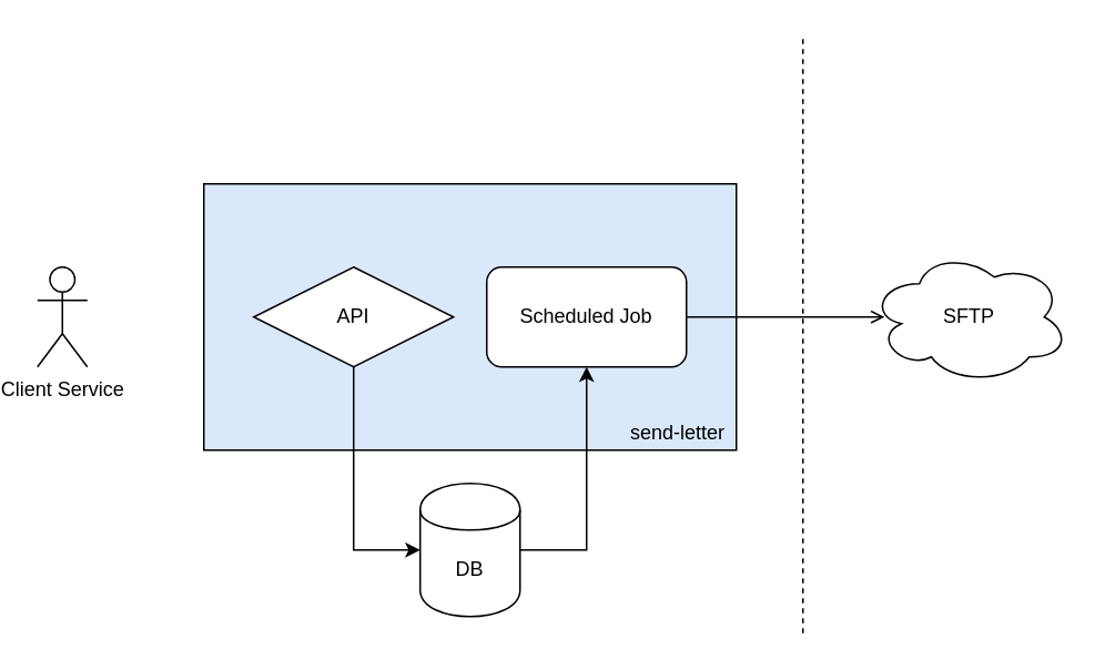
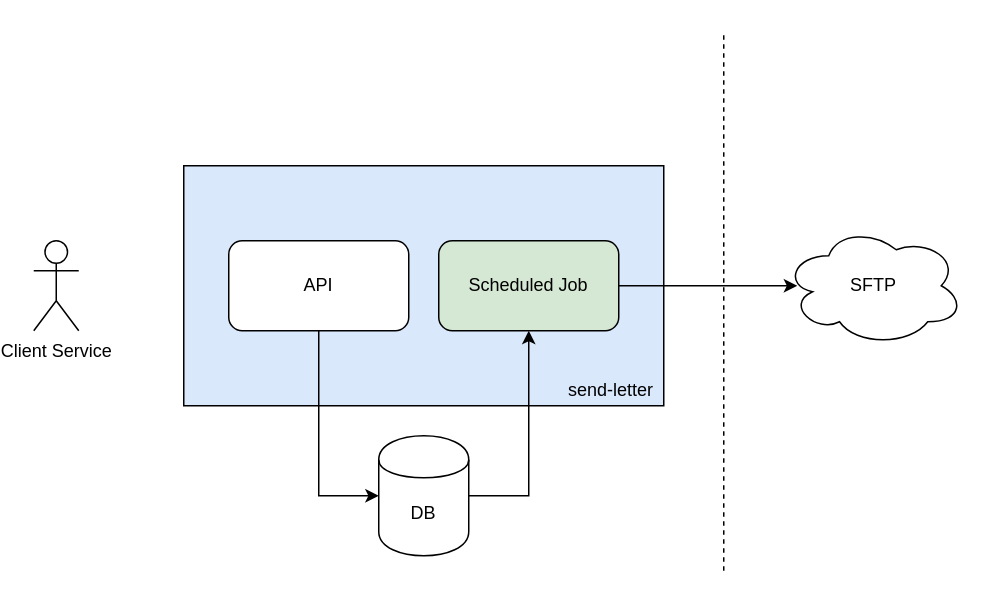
- <mxCell id="5" value="API" style="rhombus;whiteSpace=wrap;html=1;" vertex="1" parent="1"><mxGeometry x="150" y="160" width="120" height="60" as="geometry" /></mxCell>
+ <mxCell id="5" value="API" style="rounded=1;whiteSpace=wrap;html=1;" vertex="1" parent="1"><mxGeometry x="150" y="160" width="120" height="60" as="geometry" /></mxCell>
- <mxCell id="9" value="Scheduled Job" style="rounded=1;whiteSpace=wrap;html=1;" vertex="1" parent="1"><mxGeometry x="290" y="160" width="120" height="60" as="geometry" /></mxCell>
+ <mxCell id="9" value="Scheduled Job" style="rounded=1;whiteSpace=wrap;html=1;fillColor=#d5e8d4;" vertex="1" parent="1"><mxGeometry x="290" y="160" width="120" height="60" as="geometry" /></mxCell>
- <mxCell id="8" style="edgeStyle=orthogonalEdgeStyle;rounded=0;orthogonalLoop=1;jettySize=auto;html=1;exitX=1;exitY=0.5;exitDx=0;exitDy=0;entryX=0.075;entryY=0.5;entryDx=0;entryDy=0;entryPerimeter=0;endArrow=open;" edge="1" parent="1" source="9" target="10"><mxGeometry relative="1" as="geometry" /></mxCell>
+ <mxCell id="8" style="edgeStyle=orthogonalEdgeStyle;rounded=0;orthogonalLoop=1;jettySize=auto;html=1;exitX=1;exitY=0.5;exitDx=0;exitDy=0;entryX=0.075;entryY=0.5;entryDx=0;entryDy=0;entryPerimeter=0;" edge="1" parent="1" source="9" target="10"><mxGeometry relative="1" as="geometry" /></mxCell>
